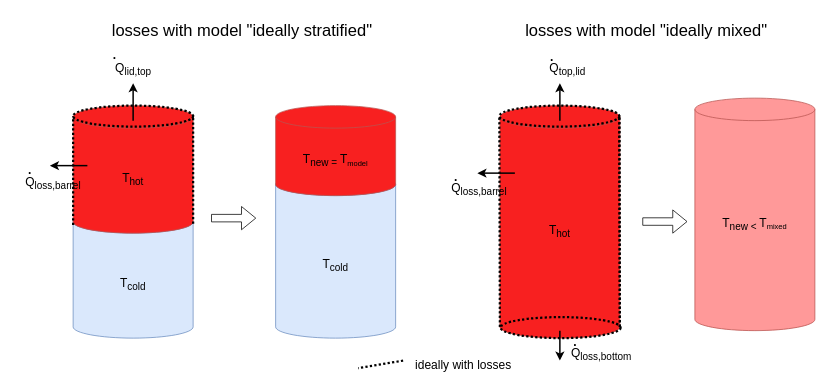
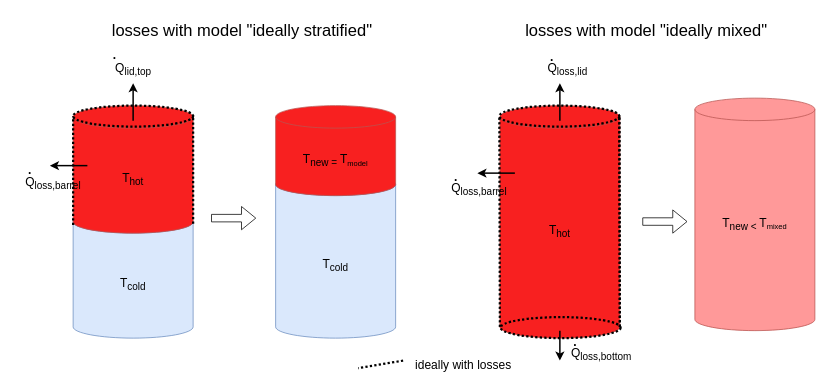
- <mxCell id="19" value="Q&lt;sub&gt;top,lid&lt;/sub&gt;" style="text;html=1;align=center;verticalAlign=middle;resizable=0;points=[];autosize=1;strokeColor=none;fillColor=none;fontSize=16;" parent="1" vertex="1"><mxGeometry x="716" y="71" width="80" height="40" as="geometry" /></mxCell>
+ <mxCell id="19" value="Q&lt;sub&gt;loss,lid&lt;/sub&gt;" style="text;html=1;align=center;verticalAlign=middle;resizable=0;points=[];autosize=1;strokeColor=none;fillColor=none;fontSize=16;" parent="1" vertex="1"><mxGeometry x="716" y="71" width="80" height="40" as="geometry" /></mxCell>
